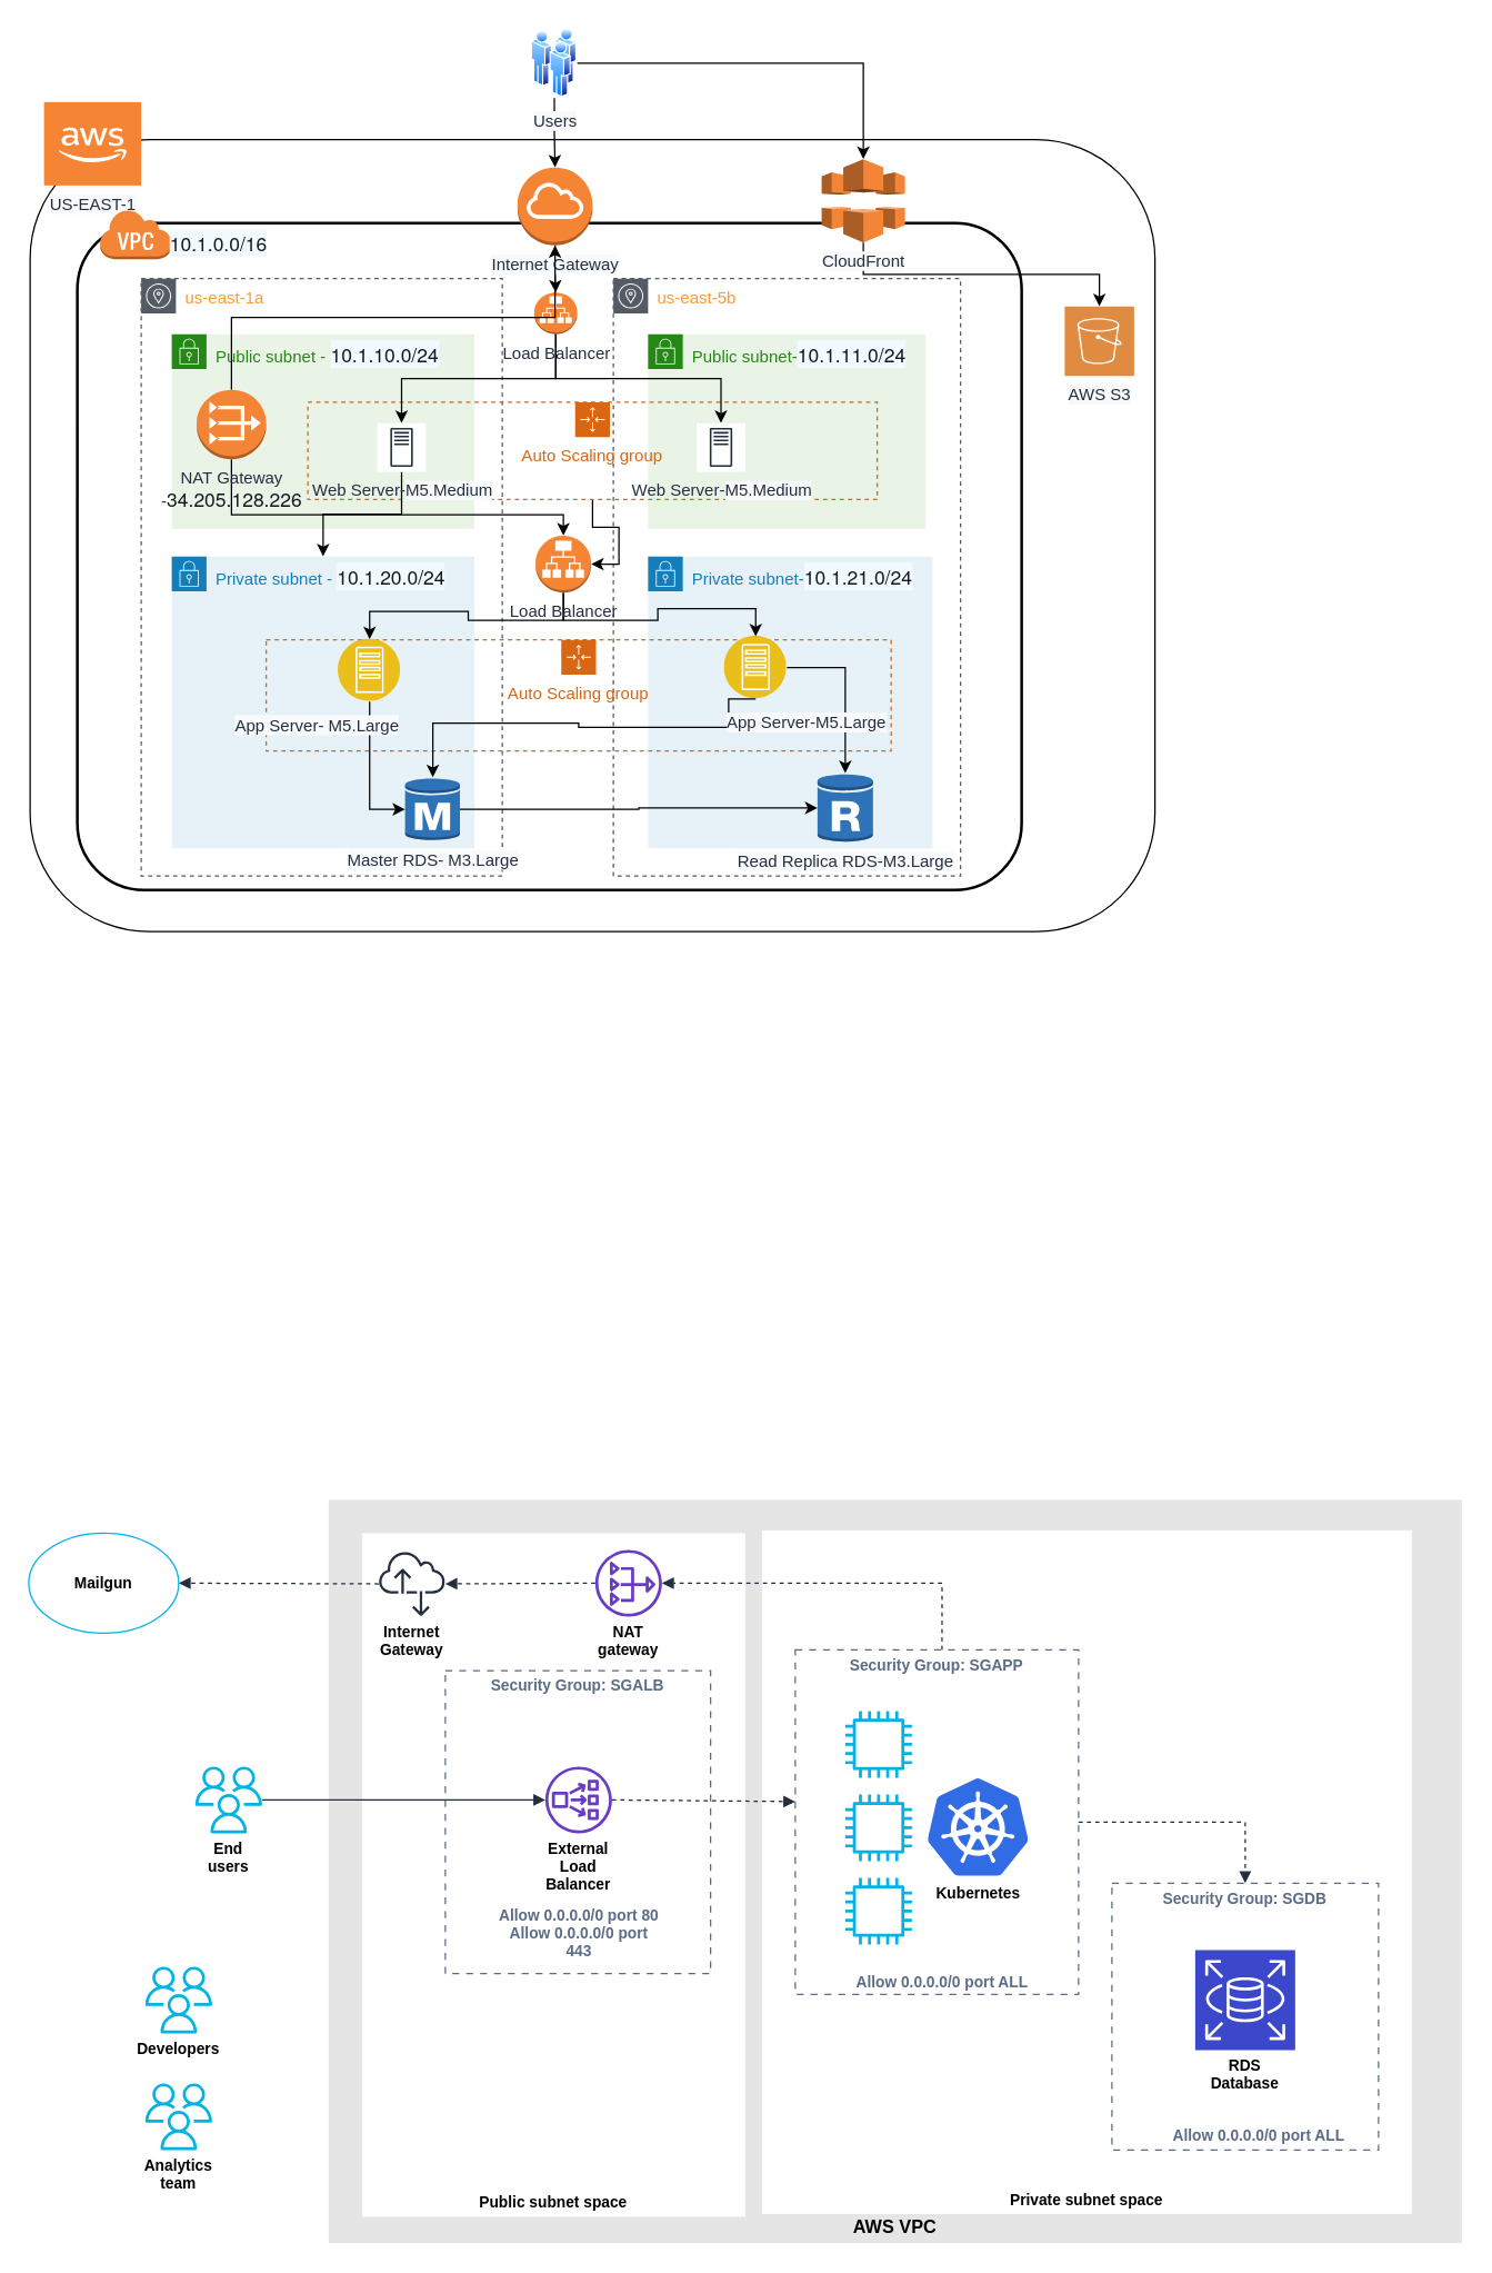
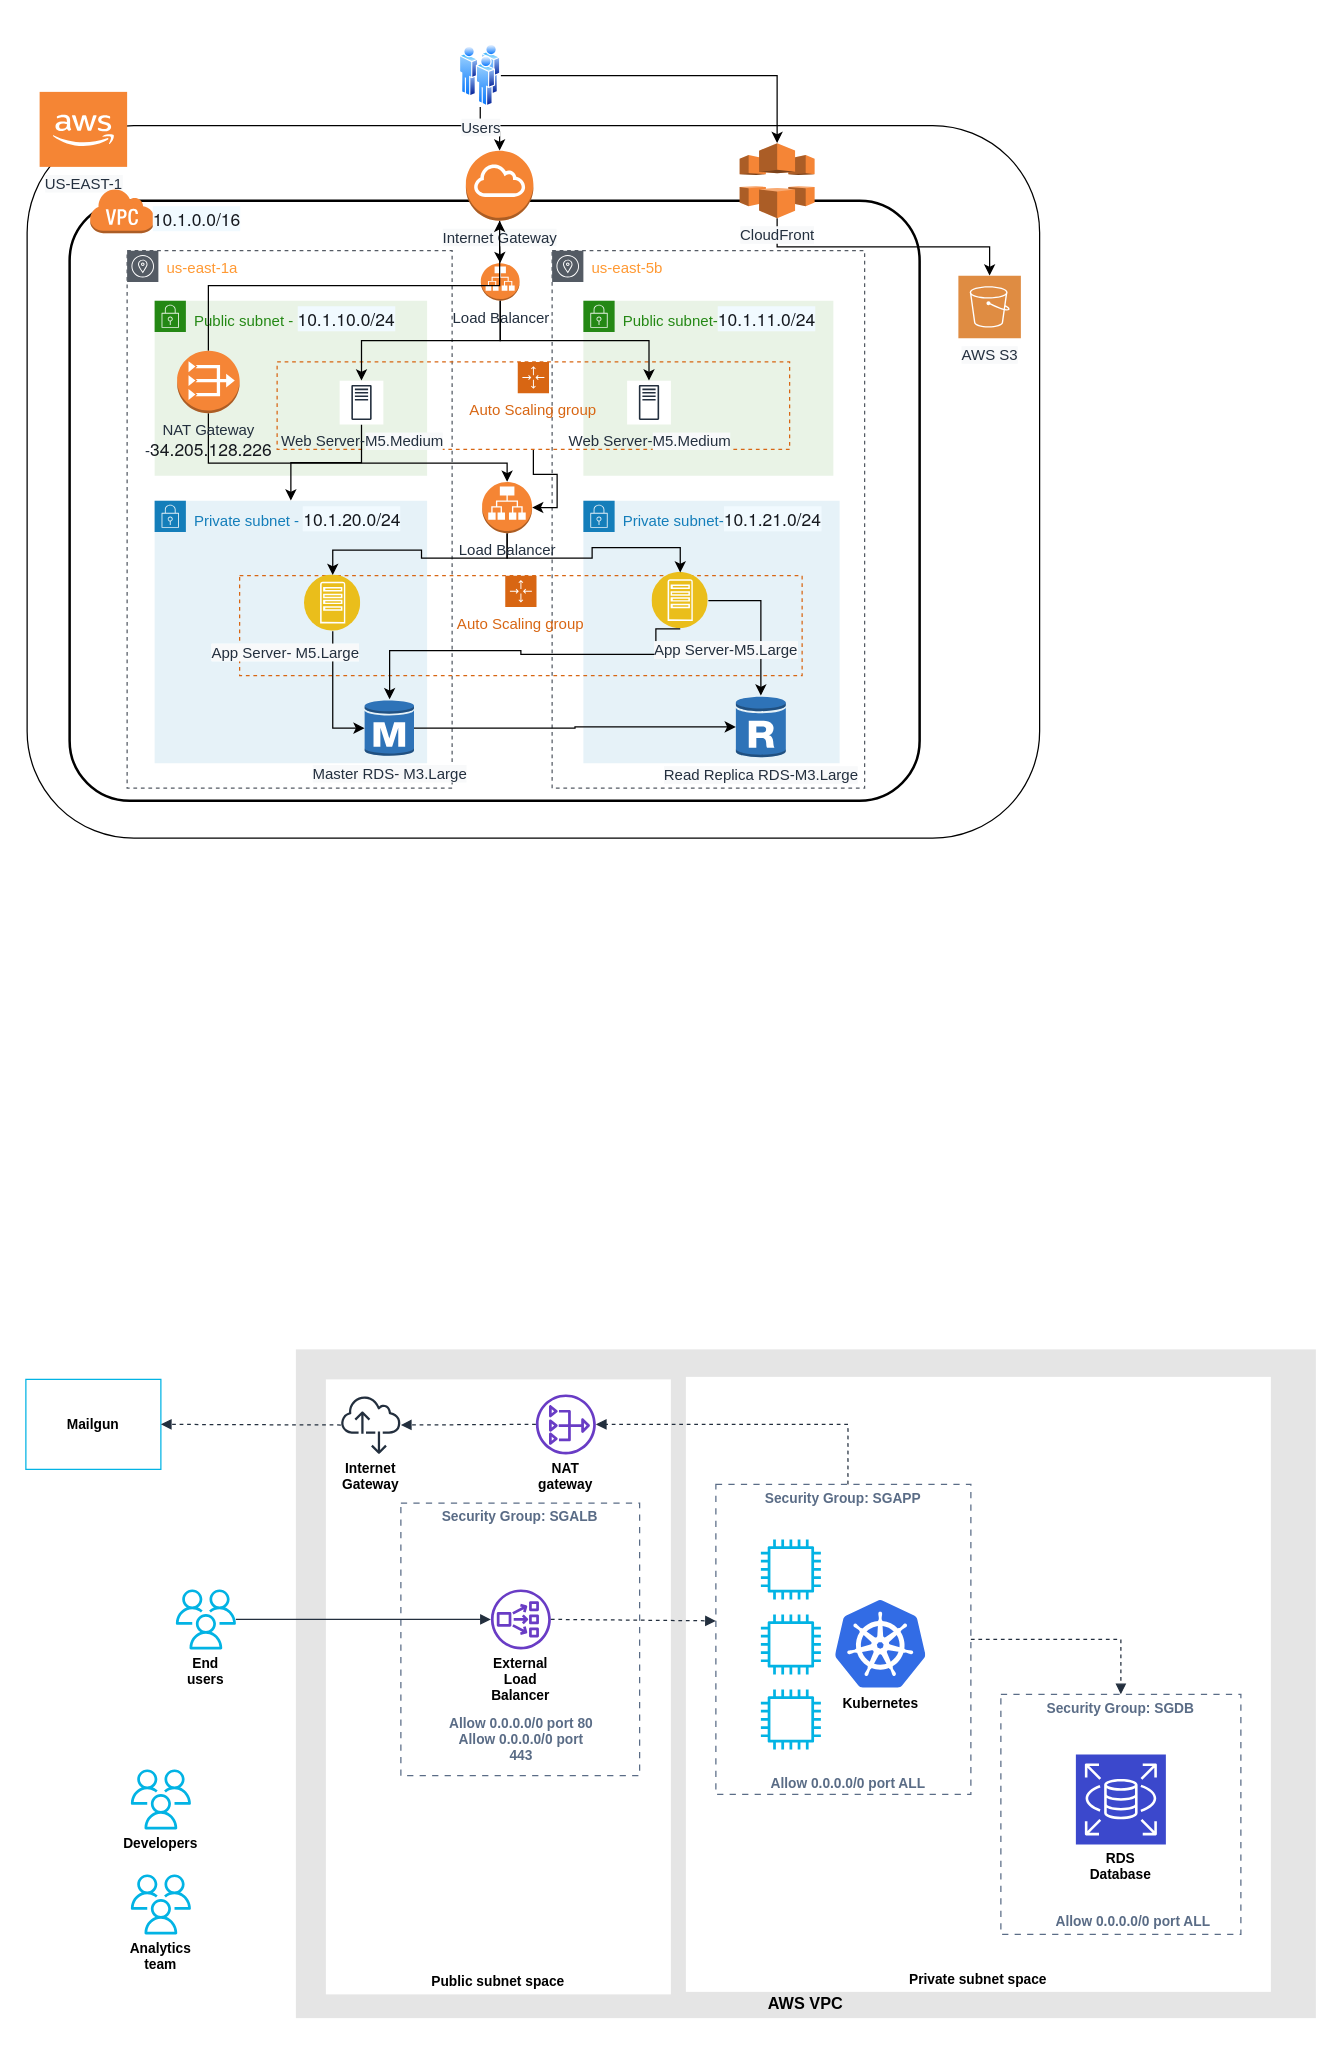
- <mxCell id="43" value="&lt;span style=&quot;color: rgb(35 , 47 , 62) ; font-family: &amp;#34;helvetica&amp;#34; ; font-size: 12px ; font-style: normal ; font-weight: normal ; letter-spacing: normal ; text-align: center ; text-indent: 0px ; text-transform: none ; word-spacing: 0px ; background-color: rgb(248 , 249 , 250) ; text-decoration: none ; display: inline ; float: none&quot;&gt;Users&lt;/span&gt;" style="aspect=fixed;perimeter=ellipsePerimeter;html=1;align=center;shadow=0;dashed=0;spacingTop=3;image;image=img/lib/active_directory/users.svg;" parent="1" vertex="1"><mxGeometry x="382" y="20" width="33" height="50" as="geometry" /></mxCell>
+ <mxCell id="43" value="&lt;span style=&quot;color: rgb(35 , 47 , 62) ; font-family: &amp;#34;helvetica&amp;#34; ; font-size: 12px ; font-style: normal ; font-weight: normal ; letter-spacing: normal ; text-align: center ; text-indent: 0px ; text-transform: none ; word-spacing: 0px ; background-color: rgb(248 , 249 , 250) ; text-decoration: none ; display: inline ; float: none&quot;&gt;Users&lt;/span&gt;" style="aspect=fixed;perimeter=ellipsePerimeter;html=1;align=center;shadow=0;dashed=0;spacingTop=3;image;image=img/lib/active_directory/users.svg;" parent="1" vertex="1"><mxGeometry x="367" y="35" width="33" height="50" as="geometry" /></mxCell>
- <mxCell id="66" value="Mailgun" style="html=1;whiteSpace=wrap;ellipse;fontSize=11;fontColor=#000000;fontStyle=1;spacing=3;strokeColor=#02b3e4;strokeOpacity=100;fillOpacity=0;fillColor=#000000;" vertex="1" parent="1"><mxGeometry x="20" y="1103" width="108" height="72" as="geometry" /></mxCell>
+ <mxCell id="66" value="Mailgun" style="html=1;whiteSpace=wrap;fontSize=11;fontColor=#000000;fontStyle=1;spacing=3;strokeColor=#02b3e4;strokeOpacity=100;fillOpacity=0;fillColor=#000000;rounded=0;" vertex="1" parent="1"><mxGeometry x="20" y="1103" width="108" height="72" as="geometry" /></mxCell>
